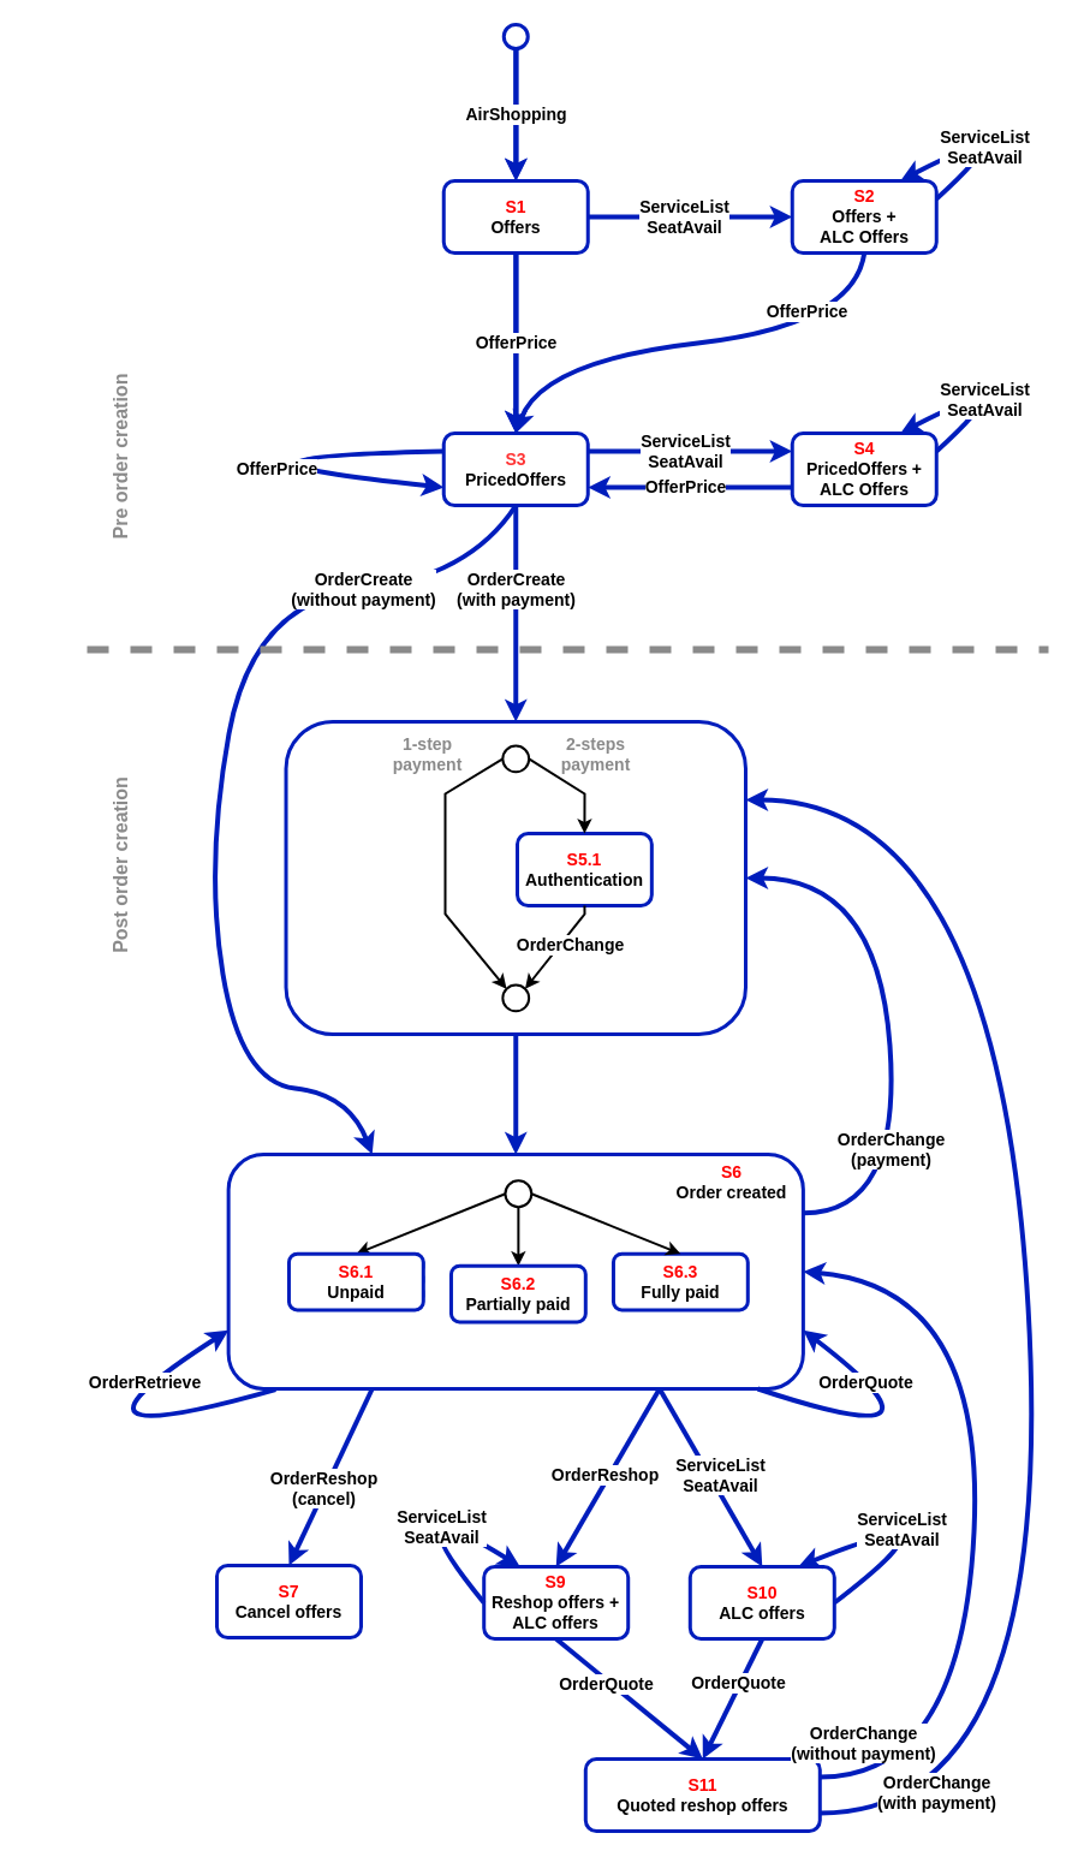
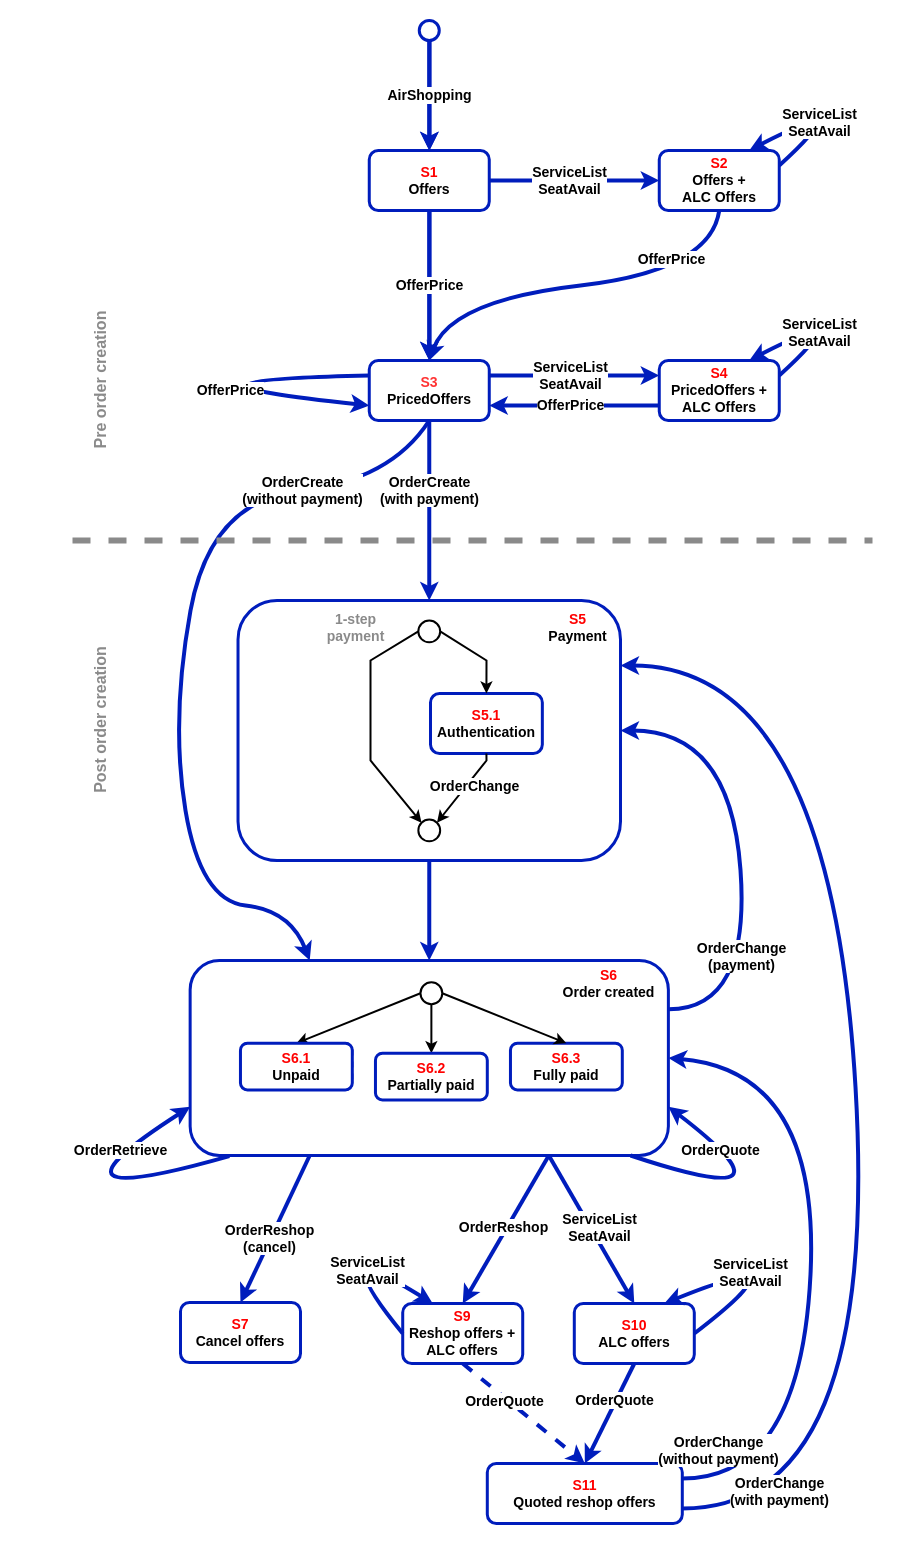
- <mxCell id="59" value="&lt;span style=&quot;font-size: 14px&quot;&gt;&lt;font style=&quot;font-size: 14px&quot;&gt;2-steps&lt;br&gt;payment&lt;br style=&quot;font-size: 14px&quot;&gt;&lt;/font&gt;&lt;/span&gt;" style="text;html=1;align=center;verticalAlign=middle;resizable=0;points=[];autosize=1;fillColor=none;strokeColor=none;fontStyle=1;fontSize=14;fontColor=#8A8A8A;" parent="1" vertex="1"><mxGeometry x="460" y="606.81" width="70" height="40" as="geometry" /></mxCell>
+ <mxCell id="16" value="&lt;font color=&quot;#ff0000&quot; style=&quot;font-size: 14px;&quot;&gt;&lt;span style=&quot;font-size: 14px;&quot;&gt;S5&lt;br style=&quot;font-size: 14px;&quot;&gt;&lt;/span&gt;&lt;/font&gt;Payment" style="text;html=1;strokeColor=none;fillColor=none;align=center;verticalAlign=middle;whiteSpace=wrap;rounded=0;fontStyle=1;fontSize=14;" parent="1" vertex="1"><mxGeometry x="549.32" y="611.81" width="57.48" height="30" as="geometry" /></mxCell>
- <mxCell id="12" value="OrderQuote&lt;br style=&quot;font-size: 14px;&quot;&gt;" style="endArrow=classic;html=1;rounded=0;strokeWidth=4;fillColor=#0050ef;strokeColor=#001DBC;exitX=0.5;exitY=1;exitDx=0;exitDy=0;entryX=0.5;entryY=0;entryDx=0;entryDy=0;fontStyle=1;fontSize=14;" parent="1" source="5" target="10" edge="1"><mxGeometry x="-0.295" y="-3" width="50" height="50" relative="1" as="geometry"><mxPoint x="762.84" y="1431" as="sourcePoint" /><mxPoint x="714.84" y="1531" as="targetPoint" /><Array as="points" /><mxPoint as="offset" /></mxGeometry></mxCell>
+ <mxCell id="12" value="OrderQuote&lt;br style=&quot;font-size: 14px;&quot;&gt;" style="endArrow=classic;html=1;rounded=0;strokeWidth=4;fillColor=#0050ef;strokeColor=#001DBC;exitX=0.5;exitY=1;exitDx=0;exitDy=0;entryX=0.5;entryY=0;entryDx=0;entryDy=0;fontStyle=1;fontSize=14;dashed=1;" parent="1" source="5" target="10" edge="1"><mxGeometry x="-0.295" y="-3" width="50" height="50" relative="1" as="geometry"><mxPoint x="762.84" y="1431" as="sourcePoint" /><mxPoint x="714.84" y="1531" as="targetPoint" /><Array as="points" /><mxPoint as="offset" /></mxGeometry></mxCell>
